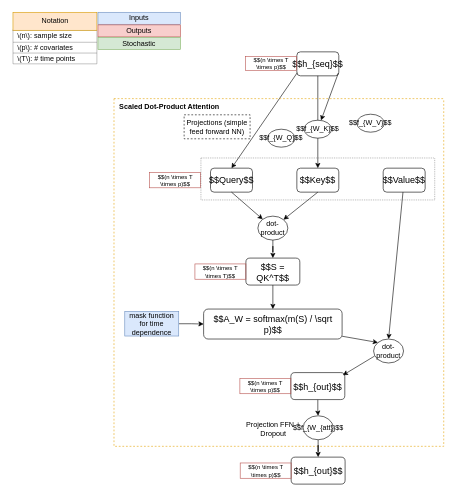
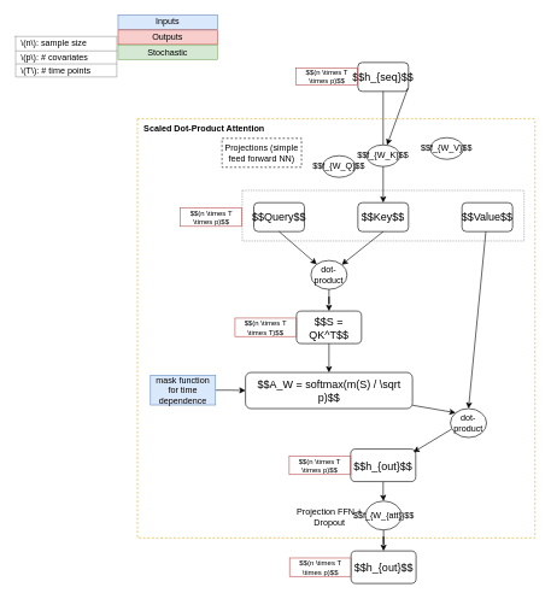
- <mxCell id="9" value="Notation" style="text;html=1;align=center;verticalAlign=middle;whiteSpace=wrap;rounded=0;fillColor=#ffe6cc;strokeColor=#d79b00;" parent="1" vertex="1"><mxGeometry x="20.5" y="20" width="140" height="30" as="geometry" /></mxCell>
- <mxCell id="14" value="" style="endArrow=classic;html=1;rounded=0;exitX=0.01;exitY=0.87;exitDx=0;exitDy=0;exitPerimeter=0;entryX=0.5;entryY=0;entryDx=0;entryDy=0;" parent="1" source="10" target="11" edge="1"><mxGeometry width="50" height="50" relative="1" as="geometry"><mxPoint x="479" y="260" as="sourcePoint" /><mxPoint x="529" y="210" as="targetPoint" /></mxGeometry></mxCell>
